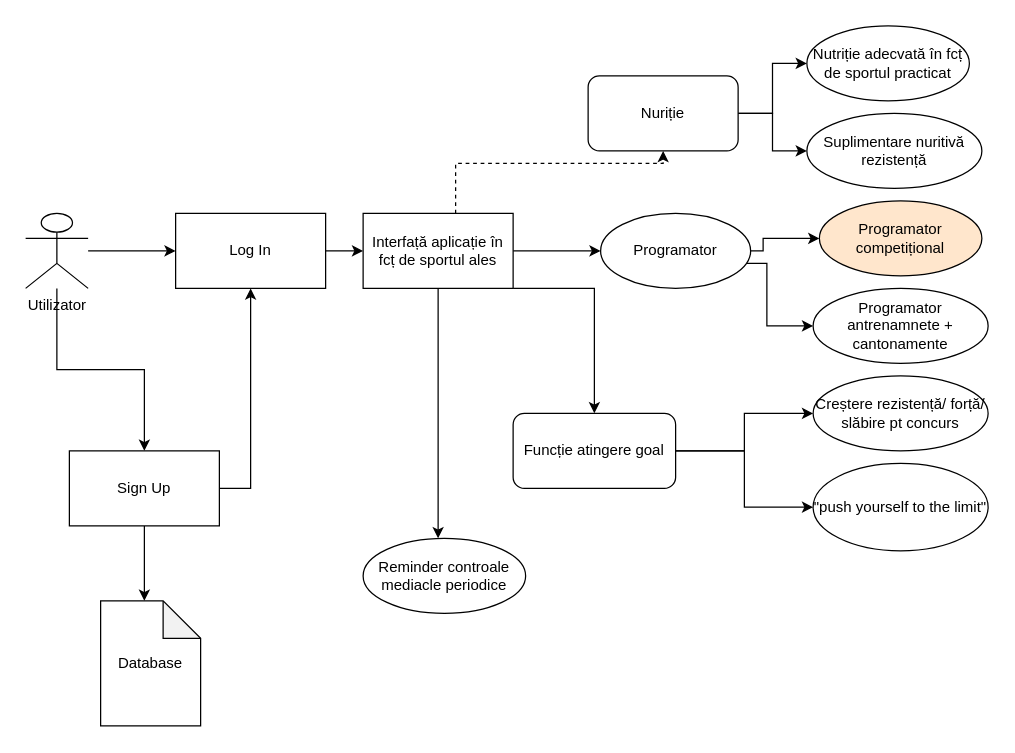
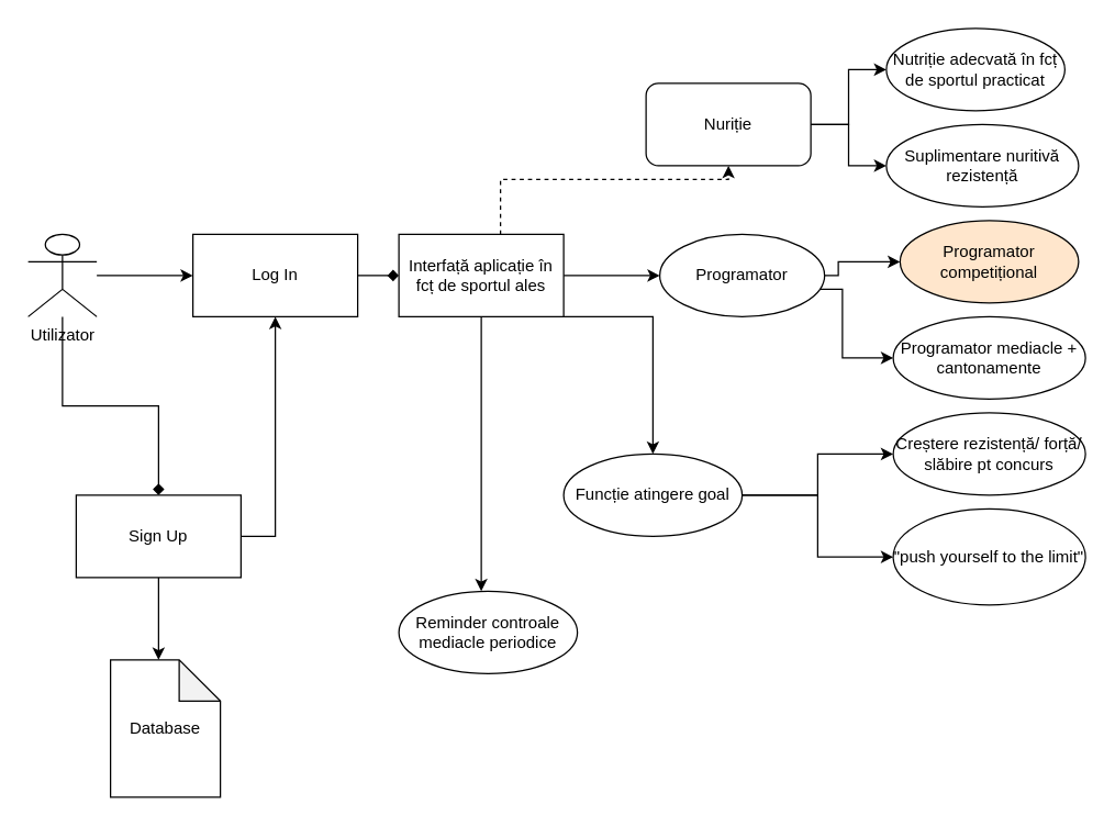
- <mxCell id="5" value="" style="edgeStyle=orthogonalEdgeStyle;rounded=0;orthogonalLoop=1;jettySize=auto;html=1;" edge="1" parent="1" source="6" target="14"><mxGeometry relative="1" as="geometry" /></mxCell>
+ <mxCell id="5" value="" style="edgeStyle=orthogonalEdgeStyle;rounded=0;orthogonalLoop=1;jettySize=auto;html=1;endArrow=diamond;" edge="1" parent="1" source="6" target="14"><mxGeometry relative="1" as="geometry" /></mxCell>
- <mxCell id="24" value="Programator antrenamnete + cantonamente" style="ellipse;whiteSpace=wrap;html=1;rounded=0;" vertex="1" parent="1"><mxGeometry x="650" y="230" width="140" height="60" as="geometry" /></mxCell>
+ <mxCell id="24" value="Programator mediacle + cantonamente" style="ellipse;whiteSpace=wrap;html=1;rounded=0;" vertex="1" parent="1"><mxGeometry x="650" y="230" width="140" height="60" as="geometry" /></mxCell>
- <mxCell id="3" value="" style="edgeStyle=orthogonalEdgeStyle;rounded=0;orthogonalLoop=1;jettySize=auto;html=1;entryX=0.5;entryY=0;entryDx=0;entryDy=0;" edge="1" parent="1" source="4" target="9"><mxGeometry relative="1" as="geometry" /></mxCell>
+ <mxCell id="3" value="" style="edgeStyle=orthogonalEdgeStyle;rounded=0;orthogonalLoop=1;jettySize=auto;html=1;entryX=0.5;entryY=0;entryDx=0;entryDy=0;endArrow=diamond;" edge="1" parent="1" source="4" target="9"><mxGeometry relative="1" as="geometry" /></mxCell>
- <mxCell id="27" value="Funcție atingere goal" style="whiteSpace=wrap;html=1;rounded=1;" vertex="1" parent="1"><mxGeometry x="410" y="330" width="130" height="60" as="geometry" /></mxCell>
+ <mxCell id="27" value="Funcție atingere goal" style="ellipse;whiteSpace=wrap;html=1;rounded=0;" vertex="1" parent="1"><mxGeometry x="410" y="330" width="130" height="60" as="geometry" /></mxCell>
